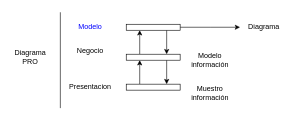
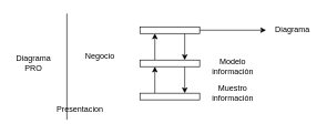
- <mxCell id="4" value="Modelo" style="text;html=1;strokeColor=none;fillColor=none;align=center;verticalAlign=middle;whiteSpace=wrap;rounded=0;fontColor=#0000FF;" vertex="1" parent="1"><mxGeometry x="120" y="30" width="60" height="30" as="geometry" /></mxCell>
- <mxCell id="6" value="Presentacion" style="text;html=1;strokeColor=none;fillColor=none;align=center;verticalAlign=middle;whiteSpace=wrap;rounded=0;" vertex="1" parent="1"><mxGeometry x="120" y="130" width="60" height="30" as="geometry" /></mxCell>
+ <mxCell id="6" value="Presentacion" style="text;html=1;strokeColor=none;fillColor=none;align=center;verticalAlign=middle;whiteSpace=wrap;rounded=0;" vertex="1" parent="1"><mxGeometry x="90" y="150" width="60" height="30" as="geometry" /></mxCell>
- <mxCell id="17" value="&lt;font color=&quot;#000000&quot;&gt;Muestro información&lt;/font&gt;" style="text;html=1;strokeColor=none;fillColor=none;align=center;verticalAlign=middle;whiteSpace=wrap;rounded=0;fontColor=#0000FF;" vertex="1" parent="1"><mxGeometry x="330" y="145" width="40" height="20" as="geometry" /></mxCell>
+ <mxCell id="17" value="&lt;font color=&quot;#000000&quot;&gt;Muestro información&lt;/font&gt;" style="text;html=1;strokeColor=none;fillColor=none;align=center;verticalAlign=middle;whiteSpace=wrap;rounded=0;fontColor=#0000FF;" vertex="1" parent="1"><mxGeometry x="330" y="130" width="40" height="20" as="geometry" /></mxCell>
